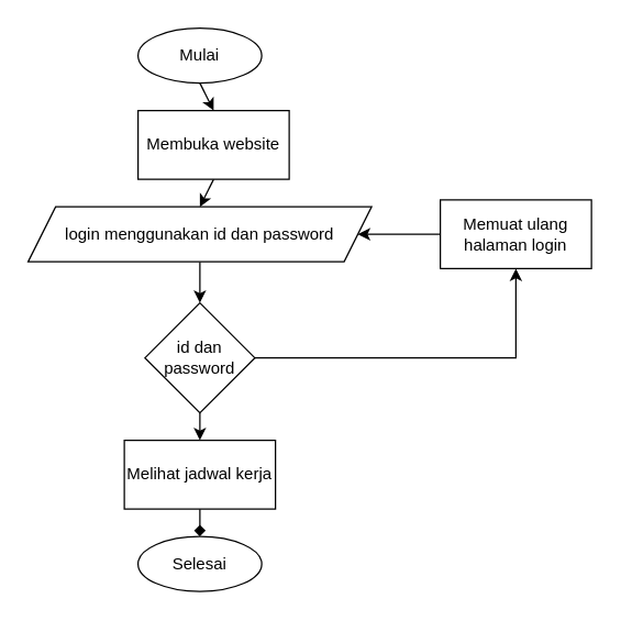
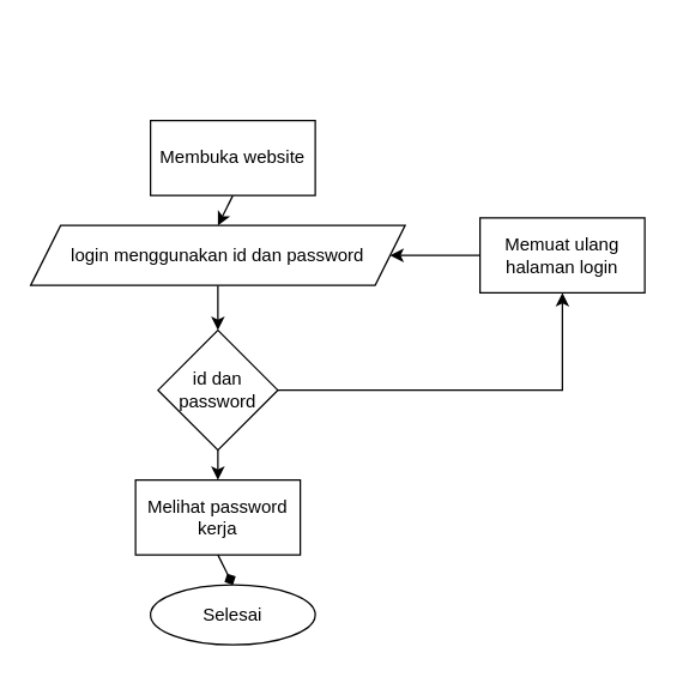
- <mxCell id="3" value="Mulai" style="ellipse;whiteSpace=wrap;html=1;" vertex="1" parent="1"><mxGeometry x="100" y="20" width="90" height="40" as="geometry" /></mxCell>
- <mxCell id="2" style="edgeStyle=none;rounded=0;orthogonalLoop=1;jettySize=auto;html=1;exitX=0.5;exitY=1;exitDx=0;exitDy=0;entryX=0.5;entryY=0;entryDx=0;entryDy=0;" edge="1" parent="1" source="3" target="5"><mxGeometry relative="1" as="geometry" /></mxCell>
- <mxCell id="13" value="Melihat jadwal kerja" style="rounded=0;whiteSpace=wrap;html=1;" vertex="1" parent="1"><mxGeometry x="90" y="320" width="110" height="50" as="geometry" /></mxCell>
+ <mxCell id="13" value="Melihat password kerja" style="rounded=0;whiteSpace=wrap;html=1;" vertex="1" parent="1"><mxGeometry x="90" y="320" width="110" height="50" as="geometry" /></mxCell>
- <mxCell id="15" value="Selesai" style="ellipse;whiteSpace=wrap;html=1;" vertex="1" parent="1"><mxGeometry x="100" y="390" width="90" height="40" as="geometry" /></mxCell>
+ <mxCell id="15" value="Selesai" style="ellipse;whiteSpace=wrap;html=1;" vertex="1" parent="1"><mxGeometry x="100" y="390" width="110" height="40" as="geometry" /></mxCell>
